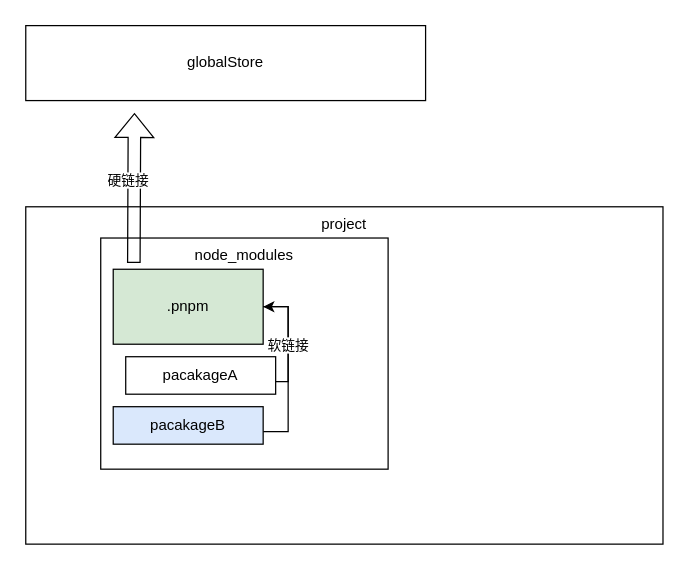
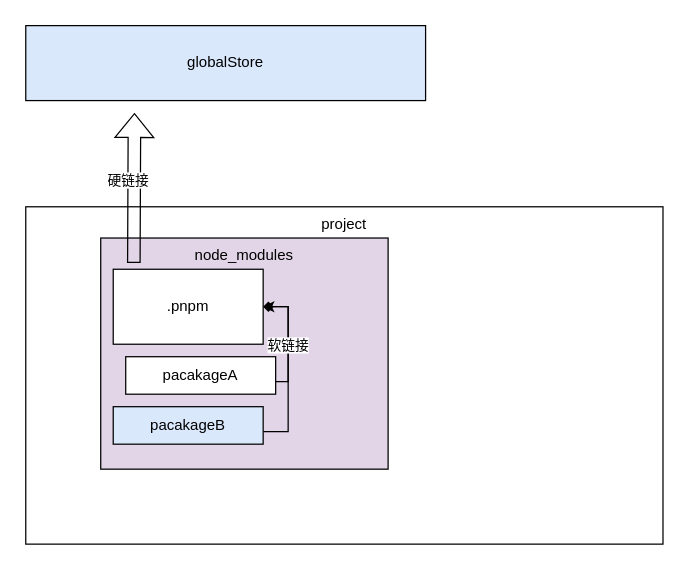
- <mxCell id="11" value="globalStore" style="rounded=0;whiteSpace=wrap;html=1;" vertex="1" parent="1"><mxGeometry x="20" y="20" width="320" height="60" as="geometry" /></mxCell>
+ <mxCell id="11" value="globalStore" style="rounded=0;whiteSpace=wrap;html=1;fillColor=#dae8fc;" vertex="1" parent="1"><mxGeometry x="20" y="20" width="320" height="60" as="geometry" /></mxCell>
- <mxCell id="5" value=".pnpm" style="rounded=0;whiteSpace=wrap;html=1;fillColor=#d5e8d4;" vertex="1" parent="2"><mxGeometry x="10" y="25" width="120" height="60" as="geometry" /></mxCell>
+ <mxCell id="5" value=".pnpm" style="rounded=0;whiteSpace=wrap;html=1;" vertex="1" parent="2"><mxGeometry x="10" y="25" width="120" height="60" as="geometry" /></mxCell>
- <mxCell id="8" style="edgeStyle=orthogonalEdgeStyle;rounded=0;orthogonalLoop=1;jettySize=auto;html=1;entryX=1;entryY=0.5;entryDx=0;entryDy=0;endArrow=none;" edge="1" parent="2" source="10" target="5"><mxGeometry relative="1" as="geometry"><Array as="points"><mxPoint x="150" y="155" /><mxPoint x="150" y="55" /></Array></mxGeometry></mxCell>
+ <mxCell id="8" style="edgeStyle=orthogonalEdgeStyle;rounded=0;orthogonalLoop=1;jettySize=auto;html=1;entryX=1;entryY=0.5;entryDx=0;entryDy=0;" edge="1" parent="2" source="10" target="5"><mxGeometry relative="1" as="geometry"><Array as="points"><mxPoint x="150" y="155" /><mxPoint x="150" y="55" /></Array></mxGeometry></mxCell>
- <mxCell id="4" value="node_modules" style="rounded=0;whiteSpace=wrap;html=1;verticalAlign=top;" vertex="1" parent="2"><mxGeometry width="230" height="185" as="geometry" /></mxCell>
+ <mxCell id="4" value="node_modules" style="rounded=0;whiteSpace=wrap;html=1;verticalAlign=top;fillColor=#e1d5e7;" vertex="1" parent="2"><mxGeometry width="230" height="185" as="geometry" /></mxCell>
- <mxCell id="6" style="edgeStyle=orthogonalEdgeStyle;rounded=0;orthogonalLoop=1;jettySize=auto;html=1;entryX=1;entryY=0.5;entryDx=0;entryDy=0;" edge="1" parent="2" source="7" target="5"><mxGeometry relative="1" as="geometry"><Array as="points"><mxPoint x="150" y="115" /><mxPoint x="150" y="55" /></Array></mxGeometry></mxCell>
+ <mxCell id="6" style="edgeStyle=orthogonalEdgeStyle;rounded=0;orthogonalLoop=1;jettySize=auto;html=1;entryX=1;entryY=0.5;entryDx=0;entryDy=0;endArrow=diamond;" edge="1" parent="2" source="7" target="5"><mxGeometry relative="1" as="geometry"><Array as="points"><mxPoint x="150" y="115" /><mxPoint x="150" y="55" /></Array></mxGeometry></mxCell>
